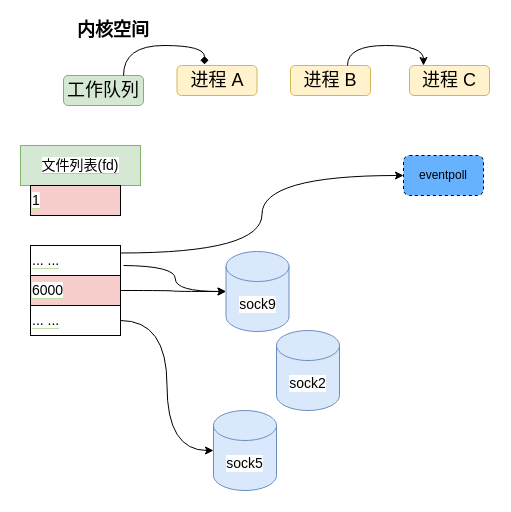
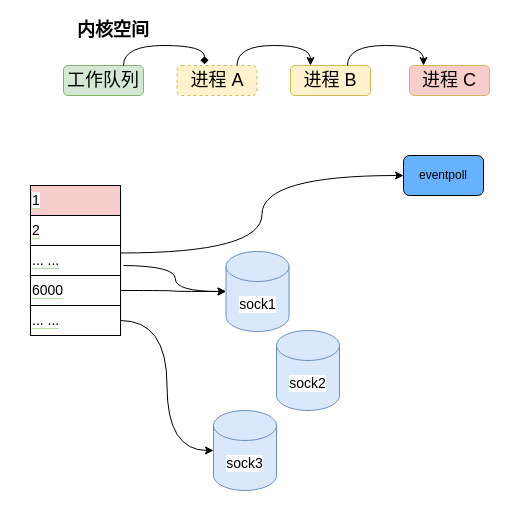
+ <mxCell id="21" value="" style="endArrow=classic;html=1;rounded=0;curved=1;exitX=0.75;exitY=0;exitDx=0;exitDy=0;entryX=0.25;entryY=0;entryDx=0;entryDy=0;edgeStyle=orthogonalEdgeStyle;" edge="1" parent="1" source="19" target="4"><mxGeometry width="50" height="50" relative="1" as="geometry"><mxPoint x="333" y="5" as="sourcePoint" /><mxPoint x="383" y="-45" as="targetPoint" /><Array as="points"><mxPoint x="237" y="45" /><mxPoint x="310" y="45" /></Array></mxGeometry></mxCell>
- <mxCell id="19" value="进程 A" style="rounded=1;whiteSpace=wrap;html=1;fontSize=18;fillColor=#fff2cc;strokeColor=#d6b656;" vertex="1" parent="1"><mxGeometry x="176.5" y="65" width="80" height="30" as="geometry" /></mxCell>
+ <mxCell id="19" value="进程 A" style="rounded=1;whiteSpace=wrap;html=1;fontSize=18;fillColor=#fff2cc;strokeColor=#d6b656;dashed=1;" vertex="1" parent="1"><mxGeometry x="176.5" y="65" width="80" height="30" as="geometry" /></mxCell>
- <mxCell id="5" value="进程 C" style="rounded=1;whiteSpace=wrap;html=1;fontSize=18;fillColor=#fff2cc;strokeColor=#d6b656;" vertex="1" parent="1"><mxGeometry x="409" y="65" width="80" height="30" as="geometry" /></mxCell>
+ <mxCell id="5" value="进程 C" style="rounded=1;whiteSpace=wrap;html=1;fontSize=18;fillColor=#f8cecc;strokeColor=#d6b656;" vertex="1" parent="1"><mxGeometry x="409" y="65" width="80" height="30" as="geometry" /></mxCell>
- <mxCell id="3" value="工作队列" style="rounded=1;whiteSpace=wrap;html=1;fontSize=18;fillColor=#d5e8d4;strokeColor=#82b366;" vertex="1" parent="1"><mxGeometry x="63" y="75" width="80" height="30" as="geometry" /></mxCell>
+ <mxCell id="3" value="工作队列" style="rounded=1;whiteSpace=wrap;html=1;fontSize=18;fillColor=#d5e8d4;strokeColor=#82b366;" vertex="1" parent="1"><mxGeometry x="63" y="65" width="80" height="30" as="geometry" /></mxCell>
- <mxCell id="7" value="&lt;span style=&quot;background-color: rgb(255, 255, 255);&quot;&gt;文件列表(fd)&lt;/span&gt;" style="rounded=0;whiteSpace=wrap;html=1;labelBackgroundColor=#99CCFF;fontSize=14;fillColor=#d5e8d4;strokeColor=#82b366;" vertex="1" parent="1"><mxGeometry x="20" y="145" width="120" height="40" as="geometry" /></mxCell>
- <mxCell id="22" value="eventpoll" style="rounded=1;whiteSpace=wrap;html=1;fillColor=#66B2FF;dashed=1;" vertex="1" parent="1"><mxGeometry x="403" y="155" width="80" height="40" as="geometry" /></mxCell>
+ <mxCell id="22" value="eventpoll" style="rounded=1;whiteSpace=wrap;html=1;fillColor=#66B2FF;" vertex="1" parent="1"><mxGeometry x="403" y="155" width="80" height="40" as="geometry" /></mxCell>
+ <mxCell id="9" value="&lt;span style=&quot;background-color: rgb(255, 255, 255);&quot;&gt;2&lt;/span&gt;" style="rounded=0;whiteSpace=wrap;html=1;labelBackgroundColor=#B9E0A5;fontSize=14;align=left;" vertex="1" parent="1"><mxGeometry x="30" y="215" width="90" height="30" as="geometry" /></mxCell>
- <mxCell id="11" value="&lt;span style=&quot;background-color: rgb(255, 255, 255);&quot;&gt;6000&lt;/span&gt;" style="rounded=0;whiteSpace=wrap;html=1;labelBackgroundColor=#B9E0A5;fontSize=14;align=left;fillColor=#f8cecc;" vertex="1" parent="1"><mxGeometry x="30" y="275" width="90" height="30" as="geometry" /></mxCell>
+ <mxCell id="11" value="&lt;span style=&quot;background-color: rgb(255, 255, 255);&quot;&gt;6000&lt;/span&gt;" style="rounded=0;whiteSpace=wrap;html=1;labelBackgroundColor=#B9E0A5;fontSize=14;align=left;" vertex="1" parent="1"><mxGeometry x="30" y="275" width="90" height="30" as="geometry" /></mxCell>
- <mxCell id="13" value="sock9" style="shape=cylinder3;whiteSpace=wrap;html=1;boundedLbl=1;backgroundOutline=1;size=15;labelBackgroundColor=#FFFFFF;fontSize=14;fillColor=#dae8fc;strokeColor=#6c8ebf;" vertex="1" parent="1"><mxGeometry x="225.5" y="251" width="63" height="80" as="geometry" /></mxCell>
+ <mxCell id="13" value="sock1" style="shape=cylinder3;whiteSpace=wrap;html=1;boundedLbl=1;backgroundOutline=1;size=15;labelBackgroundColor=#FFFFFF;fontSize=14;fillColor=#dae8fc;strokeColor=#6c8ebf;" vertex="1" parent="1"><mxGeometry x="225.5" y="251" width="63" height="80" as="geometry" /></mxCell>
- <mxCell id="16" value="sock5" style="shape=cylinder3;whiteSpace=wrap;html=1;boundedLbl=1;backgroundOutline=1;size=15;labelBackgroundColor=#FFFFFF;fontSize=14;fillColor=#dae8fc;strokeColor=#6c8ebf;" vertex="1" parent="1"><mxGeometry x="213" y="410" width="63" height="80" as="geometry" /></mxCell>
+ <mxCell id="16" value="sock3" style="shape=cylinder3;whiteSpace=wrap;html=1;boundedLbl=1;backgroundOutline=1;size=15;labelBackgroundColor=#FFFFFF;fontSize=14;fillColor=#dae8fc;strokeColor=#6c8ebf;" vertex="1" parent="1"><mxGeometry x="213" y="410" width="63" height="80" as="geometry" /></mxCell>
